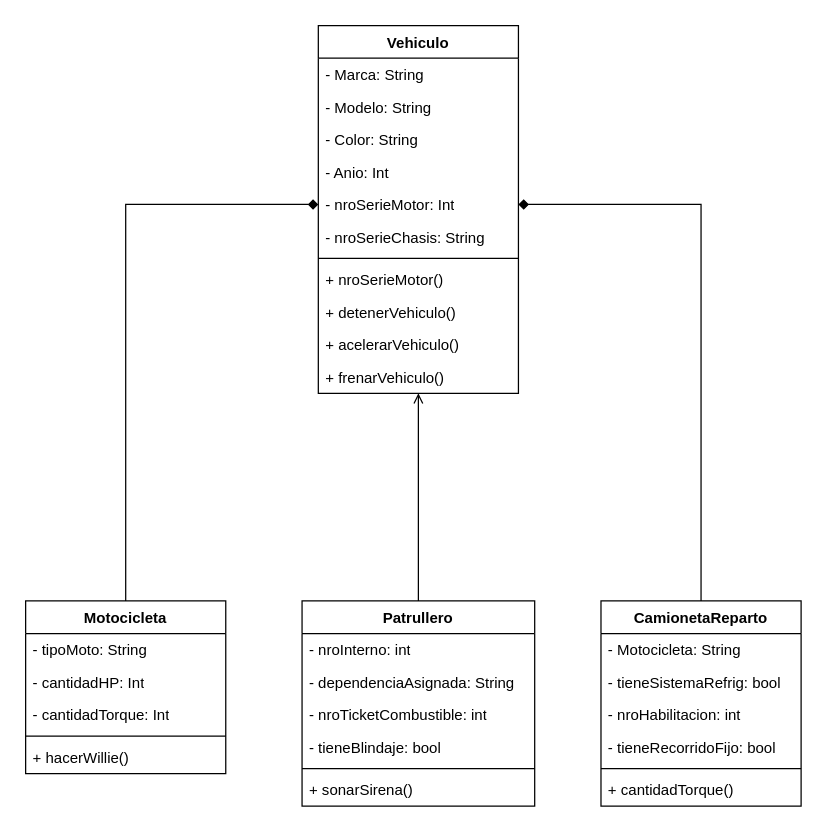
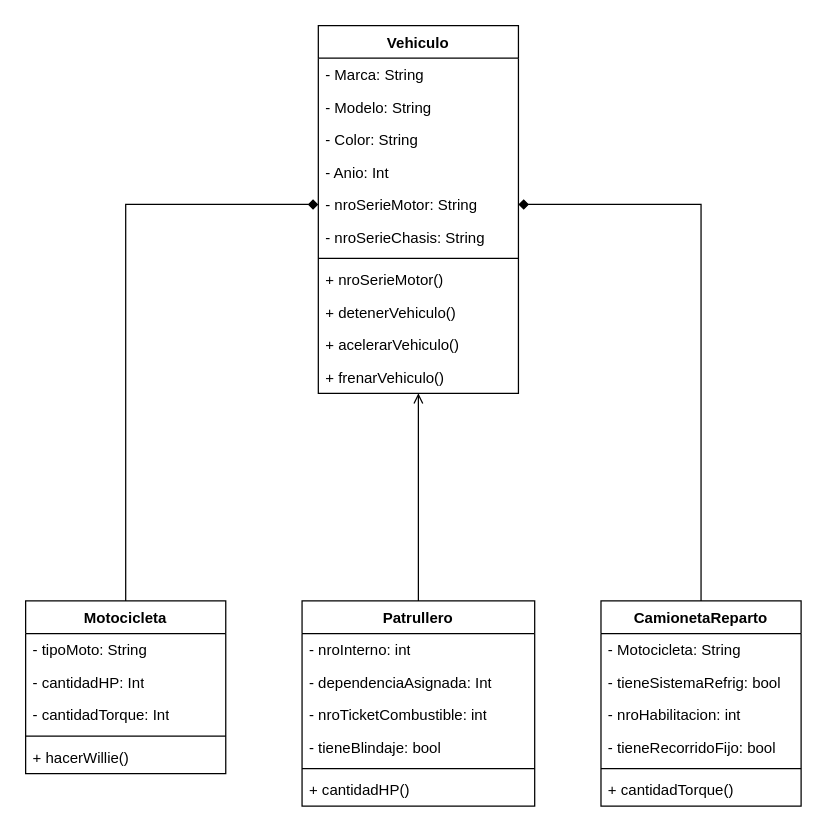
- <mxCell id="15" value="- nroSerieMotor: Int" style="text;strokeColor=none;fillColor=none;align=left;verticalAlign=top;spacingLeft=4;spacingRight=4;overflow=hidden;rotatable=0;points=[[0,0.5],[1,0.5]];portConstraint=eastwest;whiteSpace=wrap;html=1;" vertex="1" parent="10"><mxGeometry y="130" width="160" height="26" as="geometry" /></mxCell>
+ <mxCell id="15" value="- nroSerieMotor: String" style="text;strokeColor=none;fillColor=none;align=left;verticalAlign=top;spacingLeft=4;spacingRight=4;overflow=hidden;rotatable=0;points=[[0,0.5],[1,0.5]];portConstraint=eastwest;whiteSpace=wrap;html=1;" vertex="1" parent="10"><mxGeometry y="130" width="160" height="26" as="geometry" /></mxCell>
- <mxCell id="5" value="- dependenciaAsignada: String" style="text;strokeColor=none;fillColor=none;align=left;verticalAlign=top;spacingLeft=4;spacingRight=4;overflow=hidden;rotatable=0;points=[[0,0.5],[1,0.5]];portConstraint=eastwest;whiteSpace=wrap;html=1;" vertex="1" parent="3"><mxGeometry y="52" width="186" height="26" as="geometry" /></mxCell>
+ <mxCell id="5" value="- dependenciaAsignada: Int" style="text;strokeColor=none;fillColor=none;align=left;verticalAlign=top;spacingLeft=4;spacingRight=4;overflow=hidden;rotatable=0;points=[[0,0.5],[1,0.5]];portConstraint=eastwest;whiteSpace=wrap;html=1;" vertex="1" parent="3"><mxGeometry y="52" width="186" height="26" as="geometry" /></mxCell>
- <mxCell id="9" value="+ sonarSirena()" style="text;strokeColor=none;fillColor=none;align=left;verticalAlign=top;spacingLeft=4;spacingRight=4;overflow=hidden;rotatable=0;points=[[0,0.5],[1,0.5]];portConstraint=eastwest;whiteSpace=wrap;html=1;" vertex="1" parent="3"><mxGeometry y="138" width="186" height="26" as="geometry" /></mxCell>
+ <mxCell id="9" value="+ cantidadHP()" style="text;strokeColor=none;fillColor=none;align=left;verticalAlign=top;spacingLeft=4;spacingRight=4;overflow=hidden;rotatable=0;points=[[0,0.5],[1,0.5]];portConstraint=eastwest;whiteSpace=wrap;html=1;" vertex="1" parent="3"><mxGeometry y="138" width="186" height="26" as="geometry" /></mxCell>
